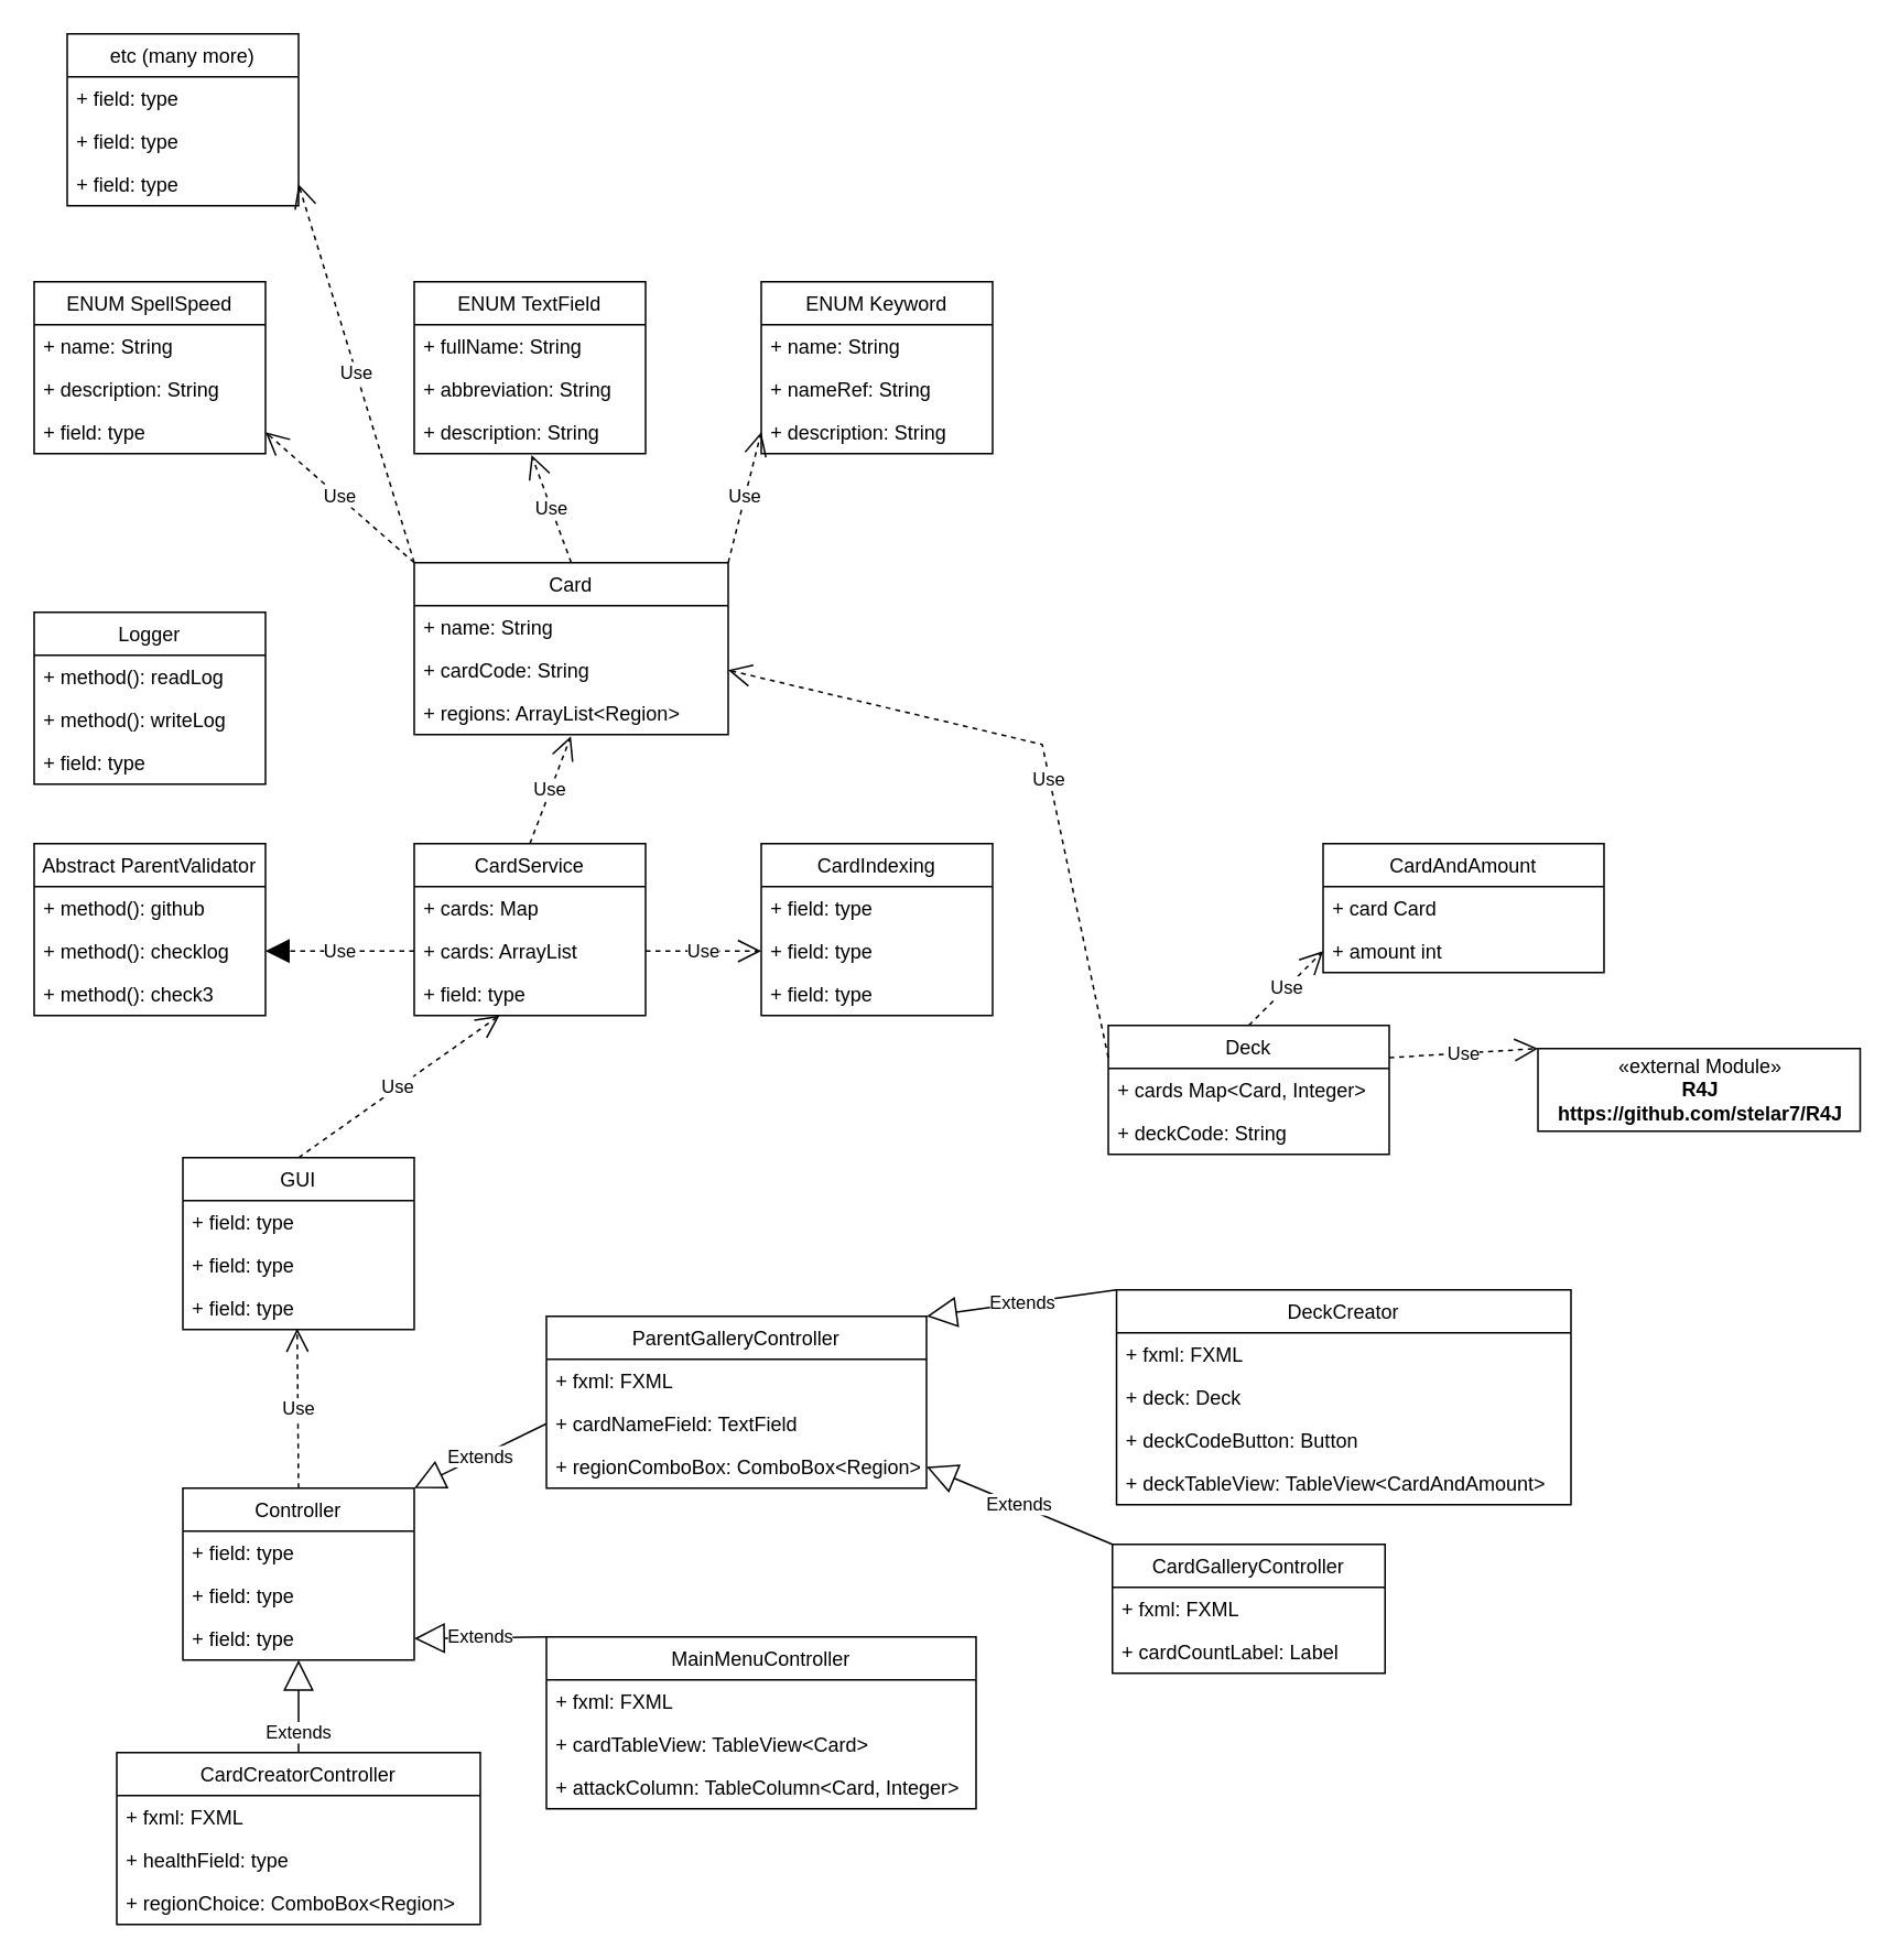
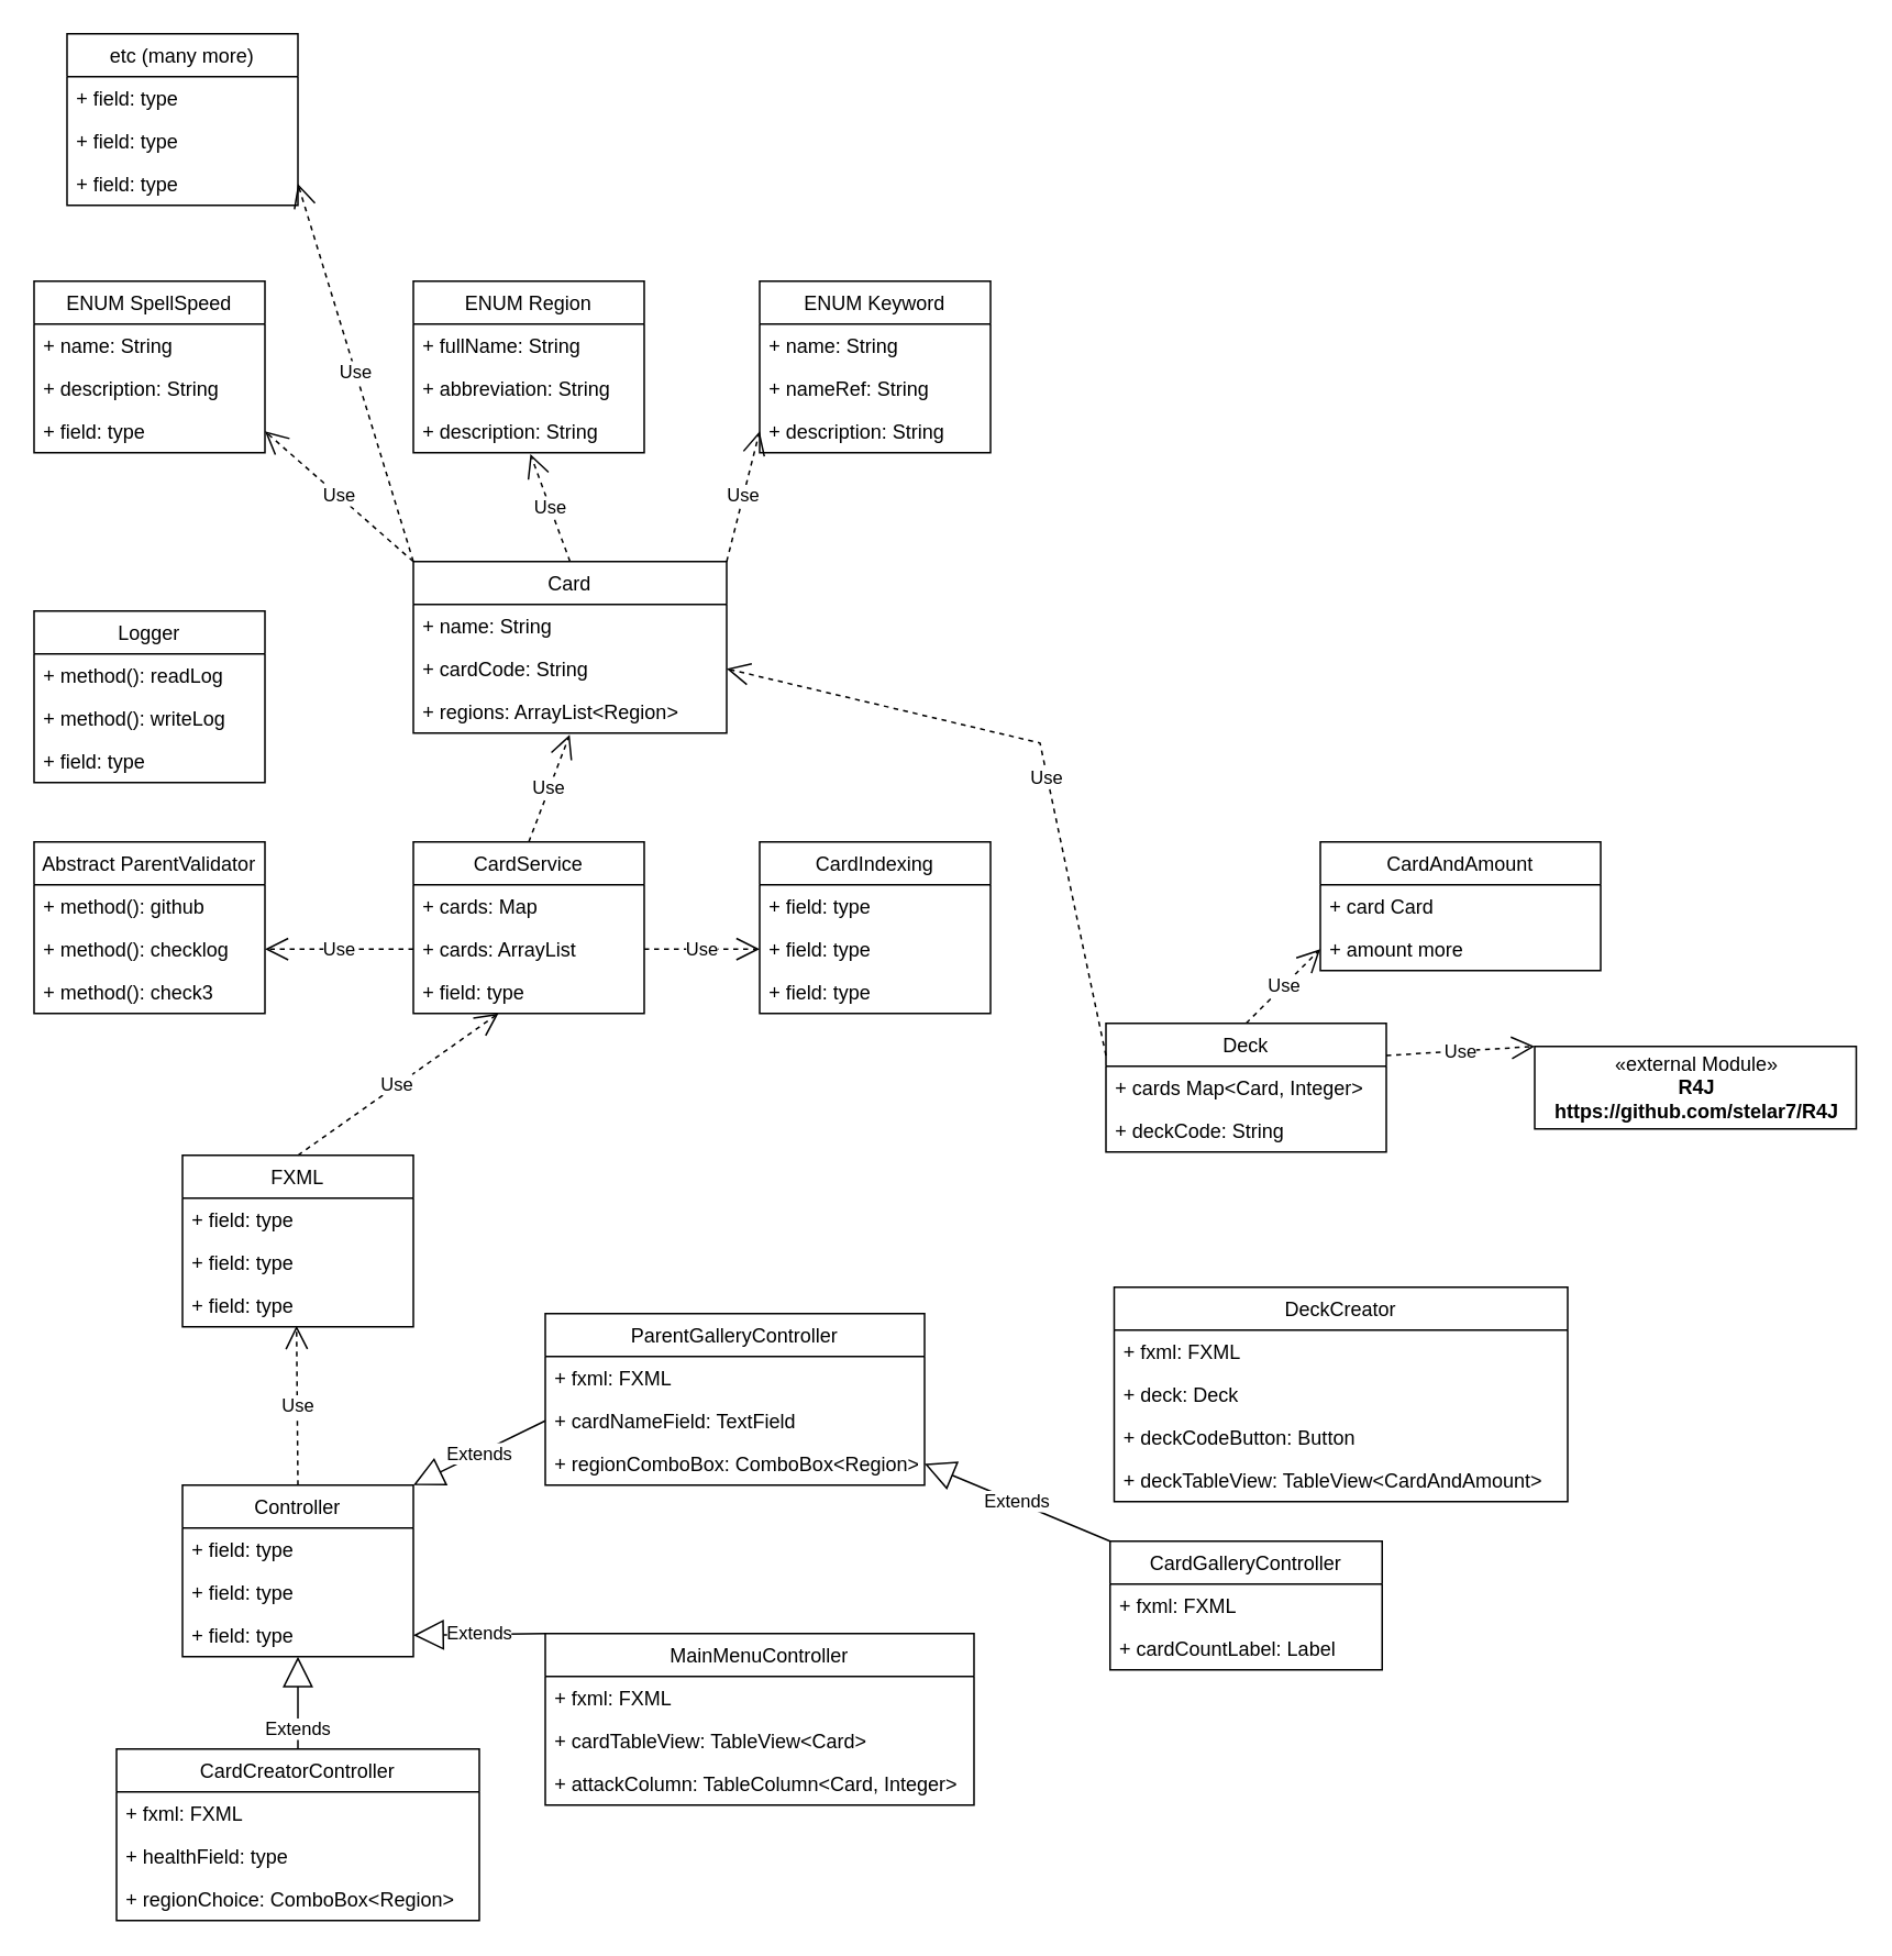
- <mxCell id="13" value="ENUM TextField" style="swimlane;fontStyle=0;childLayout=stackLayout;horizontal=1;startSize=26;fillColor=none;horizontalStack=0;resizeParent=1;resizeParentMax=0;resizeLast=0;collapsible=1;marginBottom=0;" parent="1" vertex="1"><mxGeometry x="250" y="170" width="140" height="104" as="geometry" /></mxCell>
+ <mxCell id="13" value="ENUM Region" style="swimlane;fontStyle=0;childLayout=stackLayout;horizontal=1;startSize=26;fillColor=none;horizontalStack=0;resizeParent=1;resizeParentMax=0;resizeLast=0;collapsible=1;marginBottom=0;" parent="1" vertex="1"><mxGeometry x="250" y="170" width="140" height="104" as="geometry" /></mxCell>
- <mxCell id="47" value="Use" style="endArrow=block;endSize=12;dashed=1;html=1;rounded=0;exitX=0;exitY=0.5;exitDx=0;exitDy=0;entryX=1;entryY=0.5;entryDx=0;entryDy=0;" parent="1" source="11" target="31" edge="1"><mxGeometry width="160" relative="1" as="geometry"><mxPoint x="200.42" y="584.8" as="sourcePoint" /><mxPoint x="200" y="509.996" as="targetPoint" /></mxGeometry></mxCell>
+ <mxCell id="47" value="Use" style="endArrow=open;endSize=12;dashed=1;html=1;rounded=0;exitX=0;exitY=0.5;exitDx=0;exitDy=0;entryX=1;entryY=0.5;entryDx=0;entryDy=0;" parent="1" source="11" target="31" edge="1"><mxGeometry width="160" relative="1" as="geometry"><mxPoint x="200.42" y="584.8" as="sourcePoint" /><mxPoint x="200" y="509.996" as="targetPoint" /></mxGeometry></mxCell>
- <mxCell id="67" value="+ amount int" style="text;strokeColor=none;fillColor=none;align=left;verticalAlign=top;spacingLeft=4;spacingRight=4;overflow=hidden;rotatable=0;points=[[0,0.5],[1,0.5]];portConstraint=eastwest;" parent="65" vertex="1"><mxGeometry y="52" width="170" height="26" as="geometry" /></mxCell>
+ <mxCell id="67" value="+ amount more" style="text;strokeColor=none;fillColor=none;align=left;verticalAlign=top;spacingLeft=4;spacingRight=4;overflow=hidden;rotatable=0;points=[[0,0.5],[1,0.5]];portConstraint=eastwest;" parent="65" vertex="1"><mxGeometry y="52" width="170" height="26" as="geometry" /></mxCell>
- <mxCell id="37" value="GUI" style="swimlane;fontStyle=0;childLayout=stackLayout;horizontal=1;startSize=26;fillColor=none;horizontalStack=0;resizeParent=1;resizeParentMax=0;resizeLast=0;collapsible=1;marginBottom=0;" parent="1" vertex="1"><mxGeometry x="110" y="700" width="140" height="104" as="geometry" /></mxCell>
+ <mxCell id="37" value="FXML" style="swimlane;fontStyle=0;childLayout=stackLayout;horizontal=1;startSize=26;fillColor=none;horizontalStack=0;resizeParent=1;resizeParentMax=0;resizeLast=0;collapsible=1;marginBottom=0;" parent="1" vertex="1"><mxGeometry x="110" y="700" width="140" height="104" as="geometry" /></mxCell>
- <mxCell id="79" value="Extends" style="endArrow=block;endSize=16;endFill=0;html=1;rounded=0;exitX=0;exitY=0;exitDx=0;exitDy=0;entryX=1;entryY=0;entryDx=0;entryDy=0;" parent="1" source="74" target="69" edge="1"><mxGeometry width="160" relative="1" as="geometry"><mxPoint x="480" y="905.5" as="sourcePoint" /><mxPoint x="450" y="830" as="targetPoint" /></mxGeometry></mxCell>
